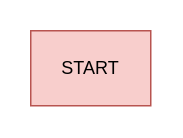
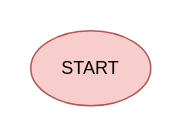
- <mxCell id="2" value="START" style="whiteSpace=wrap;html=1;fillColor=#f8cecc;strokeColor=#b85450;rounded=0;" vertex="1" parent="1"><mxGeometry x="20" y="20" width="80" height="50" as="geometry" /></mxCell>
+ <mxCell id="2" value="START" style="ellipse;whiteSpace=wrap;html=1;fillColor=#f8cecc;strokeColor=#b85450;" vertex="1" parent="1"><mxGeometry x="20" y="20" width="80" height="50" as="geometry" /></mxCell>
